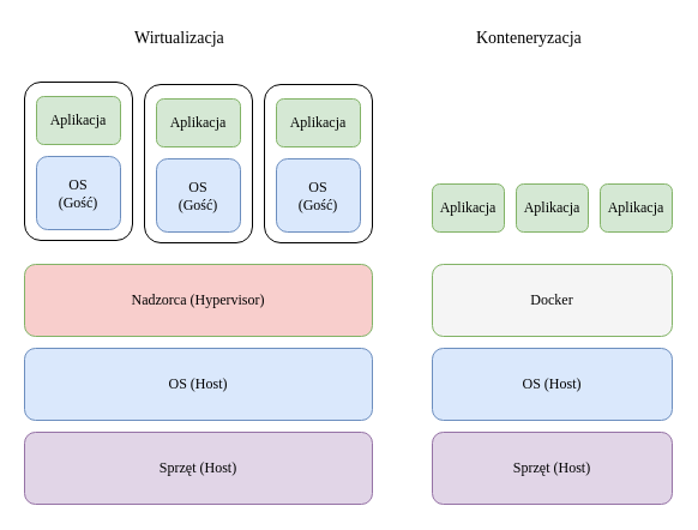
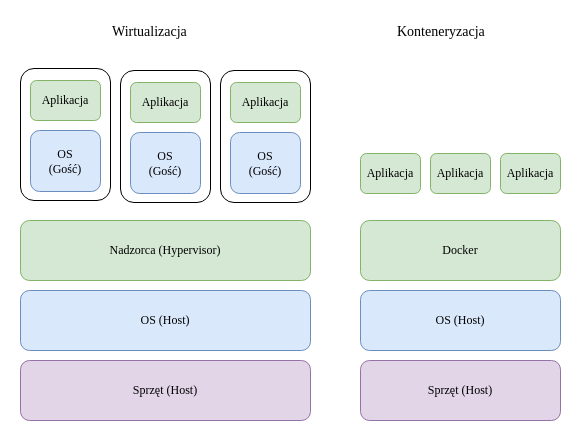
- <mxCell id="5" value="Nadzorca (Hypervisor)" style="rounded=1;whiteSpace=wrap;html=1;rotation=0;fontFamily=Archia;fillColor=#f8cecc;strokeColor=#82b366;" vertex="1" parent="1"><mxGeometry x="20" y="220" width="290" height="60" as="geometry" /></mxCell>
+ <mxCell id="5" value="Nadzorca (Hypervisor)" style="rounded=1;whiteSpace=wrap;html=1;rotation=0;fontFamily=Archia;fillColor=#d5e8d4;strokeColor=#82b366;" vertex="1" parent="1"><mxGeometry x="20" y="220" width="290" height="60" as="geometry" /></mxCell>
- <mxCell id="19" value="Docker" style="rounded=1;whiteSpace=wrap;html=1;rotation=0;fontFamily=Archia;fillColor=#f5f5f5;strokeColor=#82b366;" vertex="1" parent="1"><mxGeometry x="360" y="220" width="200" height="60" as="geometry" /></mxCell>
+ <mxCell id="19" value="Docker" style="rounded=1;whiteSpace=wrap;html=1;rotation=0;fontFamily=Archia;fillColor=#d5e8d4;strokeColor=#82b366;" vertex="1" parent="1"><mxGeometry x="360" y="220" width="200" height="60" as="geometry" /></mxCell>
